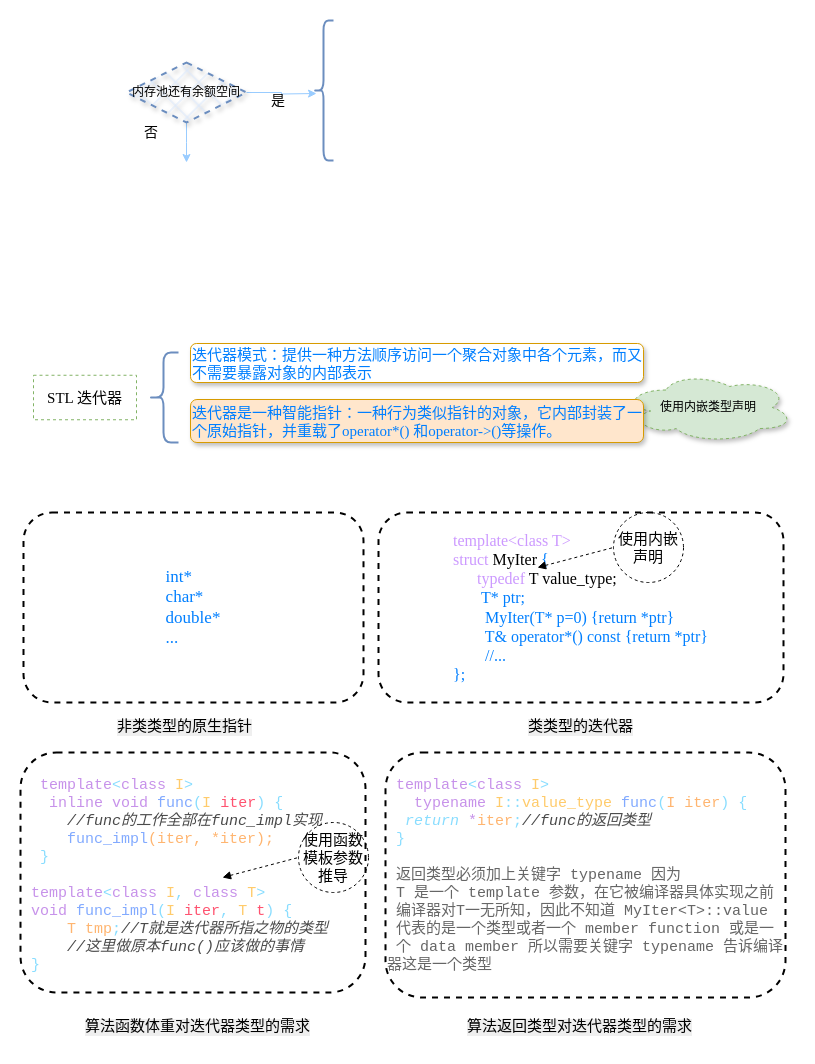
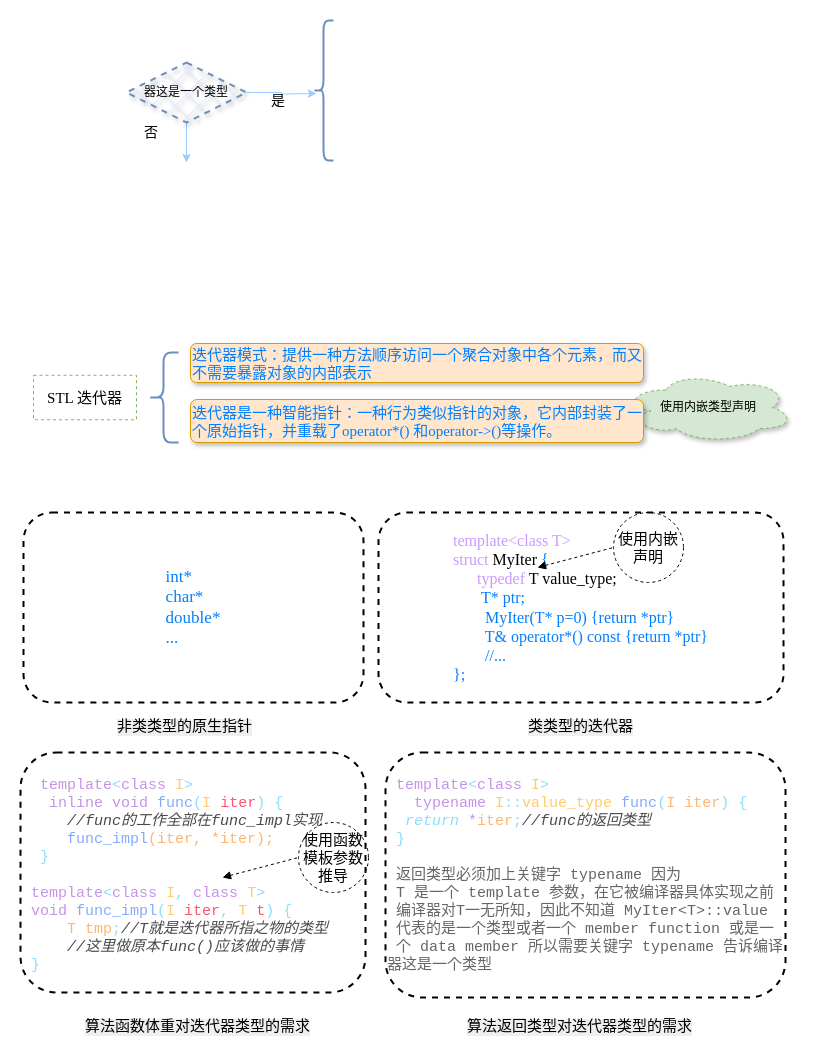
- <mxCell id="5" value="&lt;font face=&quot;Comic Sans MS&quot;&gt;内存池还有余额空间&lt;/font&gt;" style="rhombus;whiteSpace=wrap;html=1;strokeWidth=2;fillWeight=-1;hachureGap=8;fillStyle=cross-hatch;sketch=0;shadow=1;glass=0;fillColor=#dae8fc;dashed=1;strokeColor=#6c8ebf;" vertex="1" parent="1"><mxGeometry x="126" y="62" width="120" height="60" as="geometry" /></mxCell>
+ <mxCell id="5" value="&lt;font face=&quot;Comic Sans MS&quot;&gt;器这是一个类型&lt;/font&gt;" style="rhombus;whiteSpace=wrap;html=1;strokeWidth=2;fillWeight=-1;hachureGap=8;fillStyle=cross-hatch;sketch=0;shadow=1;glass=0;fillColor=#dae8fc;dashed=1;strokeColor=#6c8ebf;" vertex="1" parent="1"><mxGeometry x="126" y="62" width="120" height="60" as="geometry" /></mxCell>
- <mxCell id="6" value="&lt;font color=&quot;#007fff&quot; face=&quot;Comic Sans MS&quot;&gt;迭代器模式：提供一种方法顺序访问一个聚合对象中各个元素，而又不需要暴露对象的内部表示&lt;br&gt;&lt;/font&gt;" style="rounded=1;whiteSpace=wrap;html=1;labelBackgroundColor=none;fontSize=15;fillColor=#ffffff;strokeColor=#d79b00;align=left;shadow=1;sketch=0;glass=0;" vertex="1" parent="1"><mxGeometry x="190" y="343" width="453" height="39" as="geometry" /></mxCell>
+ <mxCell id="6" value="&lt;font color=&quot;#007fff&quot; face=&quot;Comic Sans MS&quot;&gt;迭代器模式：提供一种方法顺序访问一个聚合对象中各个元素，而又不需要暴露对象的内部表示&lt;br&gt;&lt;/font&gt;" style="rounded=1;whiteSpace=wrap;html=1;labelBackgroundColor=none;fontSize=15;fillColor=#ffe6cc;strokeColor=#d79b00;align=left;shadow=1;sketch=0;glass=0;" vertex="1" parent="1"><mxGeometry x="190" y="343" width="453" height="39" as="geometry" /></mxCell>
